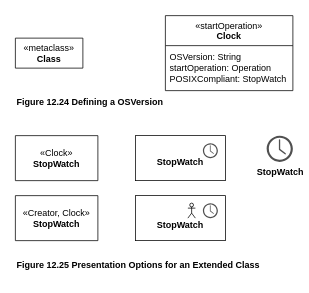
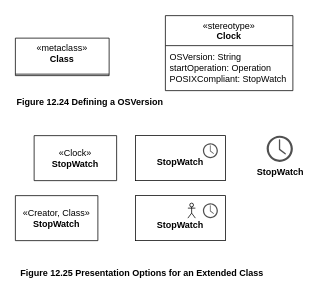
- <mxCell id="3" value="«startOperation»&lt;br&gt;&lt;b&gt;Clock&lt;/b&gt;" style="swimlane;fontStyle=0;align=center;verticalAlign=top;childLayout=stackLayout;horizontal=1;startSize=40;horizontalStack=0;resizeParent=1;resizeParentMax=0;resizeLast=0;collapsible=0;marginBottom=0;html=1;whiteSpace=wrap;" vertex="1" parent="1"><mxGeometry x="220" width="170" height="100" as="geometry" y="20" /></mxCell>
+ <mxCell id="3" value="«stereotype»&lt;br&gt;&lt;b&gt;Clock&lt;/b&gt;" style="swimlane;fontStyle=0;align=center;verticalAlign=top;childLayout=stackLayout;horizontal=1;startSize=40;horizontalStack=0;resizeParent=1;resizeParentMax=0;resizeLast=0;collapsible=0;marginBottom=0;html=1;whiteSpace=wrap;" vertex="1" parent="1"><mxGeometry x="220" width="170" height="100" as="geometry" y="20" /></mxCell>
- <mxCell id="2" value="«metaclass»&lt;br&gt;&lt;b&gt;Class&lt;/b&gt;" style="swimlane;fontStyle=0;align=center;verticalAlign=top;childLayout=stackLayout;horizontal=1;startSize=48;horizontalStack=0;resizeParent=1;resizeParentMax=0;resizeLast=0;collapsible=0;marginBottom=0;html=1;whiteSpace=wrap;" vertex="1" parent="1"><mxGeometry y="50" width="90" height="40" as="geometry" x="20" /></mxCell>
+ <mxCell id="2" value="«metaclass»&lt;br&gt;&lt;b&gt;Class&lt;/b&gt;" style="swimlane;fontStyle=0;align=center;verticalAlign=top;childLayout=stackLayout;horizontal=1;startSize=48;horizontalStack=0;resizeParent=1;resizeParentMax=0;resizeLast=0;collapsible=0;marginBottom=0;html=1;whiteSpace=wrap;" vertex="1" parent="1"><mxGeometry x="20" y="50" width="125" height="50" as="geometry" /></mxCell>
- <mxCell id="6" value="«Clock»&lt;br&gt;&lt;b&gt;StopWatch&lt;/b&gt;" style="swimlane;fontStyle=0;align=center;verticalAlign=middle;childLayout=stackLayout;horizontal=1;startSize=60;horizontalStack=0;resizeParent=1;resizeParentMax=0;resizeLast=0;collapsible=0;marginBottom=0;html=1;whiteSpace=wrap;" vertex="1" parent="1"><mxGeometry y="180" width="110" height="60" as="geometry" x="20" /></mxCell>
+ <mxCell id="6" value="«Clock»&lt;br&gt;&lt;b&gt;StopWatch&lt;/b&gt;" style="swimlane;fontStyle=0;align=center;verticalAlign=middle;childLayout=stackLayout;horizontal=1;startSize=60;horizontalStack=0;resizeParent=1;resizeParentMax=0;resizeLast=0;collapsible=0;marginBottom=0;html=1;whiteSpace=wrap;" vertex="1" parent="1"><mxGeometry x="45" y="180" width="110" height="60" as="geometry" /></mxCell>
- <mxCell id="7" value="«Creator, Clock»&lt;br&gt;&lt;b&gt;StopWatch&lt;/b&gt;" style="swimlane;fontStyle=0;align=center;verticalAlign=middle;childLayout=stackLayout;horizontal=1;startSize=60;horizontalStack=0;resizeParent=1;resizeParentMax=0;resizeLast=0;collapsible=0;marginBottom=0;html=1;whiteSpace=wrap;" vertex="1" parent="1"><mxGeometry y="260" width="110" height="60" as="geometry" x="20" /></mxCell>
+ <mxCell id="7" value="«Creator, Class»&lt;br&gt;&lt;b&gt;StopWatch&lt;/b&gt;" style="swimlane;fontStyle=0;align=center;verticalAlign=middle;childLayout=stackLayout;horizontal=1;startSize=60;horizontalStack=0;resizeParent=1;resizeParentMax=0;resizeLast=0;collapsible=0;marginBottom=0;html=1;whiteSpace=wrap;" vertex="1" parent="1"><mxGeometry y="260" width="110" height="60" as="geometry" x="20" /></mxCell>
- <mxCell id="14" value="&lt;b&gt;Figure 12.25 Presentation Options for an Extended Class&lt;/b&gt;" style="text;html=1;align=left;verticalAlign=middle;resizable=0;points=[];autosize=1;strokeColor=none;fillColor=none;" vertex="1" parent="1"><mxGeometry y="338" width="350" height="30" as="geometry" x="20" /></mxCell>
+ <mxCell id="14" value="&lt;b&gt;Figure 12.25 Presentation Options for an Extended Class&lt;/b&gt;" style="text;html=1;align=left;verticalAlign=middle;resizable=0;points=[];autosize=1;strokeColor=none;fillColor=none;" vertex="1" parent="1"><mxGeometry x="25" y="348" width="350" height="30" as="geometry" /></mxCell>
